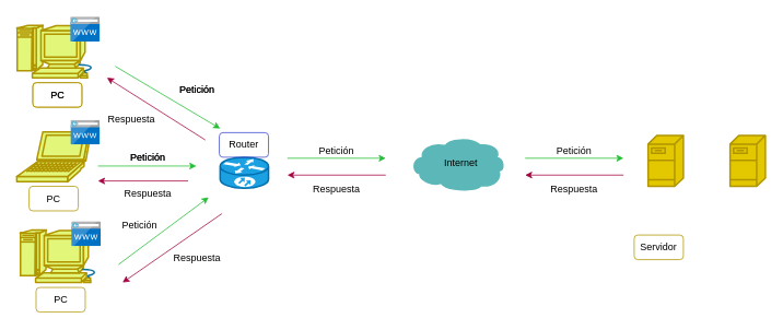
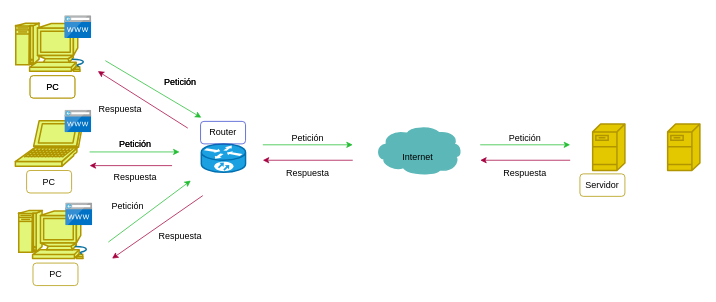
- <mxCell id="33" value="&lt;font color=&quot;#000000&quot;&gt;Internet&lt;/font&gt;" style="text;html=1;strokeColor=none;fillColor=none;align=center;verticalAlign=middle;whiteSpace=wrap;rounded=1;" vertex="1" parent="1"><mxGeometry x="532" y="184" width="60" height="30" as="geometry" /></mxCell>
+ <mxCell id="33" value="&lt;font color=&quot;#000000&quot;&gt;Internet&lt;/font&gt;" style="text;html=1;strokeColor=none;fillColor=none;align=center;verticalAlign=middle;whiteSpace=wrap;rounded=1;" vertex="1" parent="1"><mxGeometry x="527" y="194" width="60" height="30" as="geometry" /></mxCell>
- <mxCell id="34" value="Servidor" style="text;html=1;strokeColor=#AD9600;fillColor=none;align=center;verticalAlign=middle;whiteSpace=wrap;rounded=1;" vertex="1" parent="1"><mxGeometry x="773" y="286" width="60" height="30" as="geometry" /></mxCell>
+ <mxCell id="34" value="Servidor" style="text;html=1;strokeColor=#AD9600;fillColor=none;align=center;verticalAlign=middle;whiteSpace=wrap;rounded=1;" vertex="1" parent="1"><mxGeometry x="773" y="231" width="60" height="30" as="geometry" /></mxCell>
